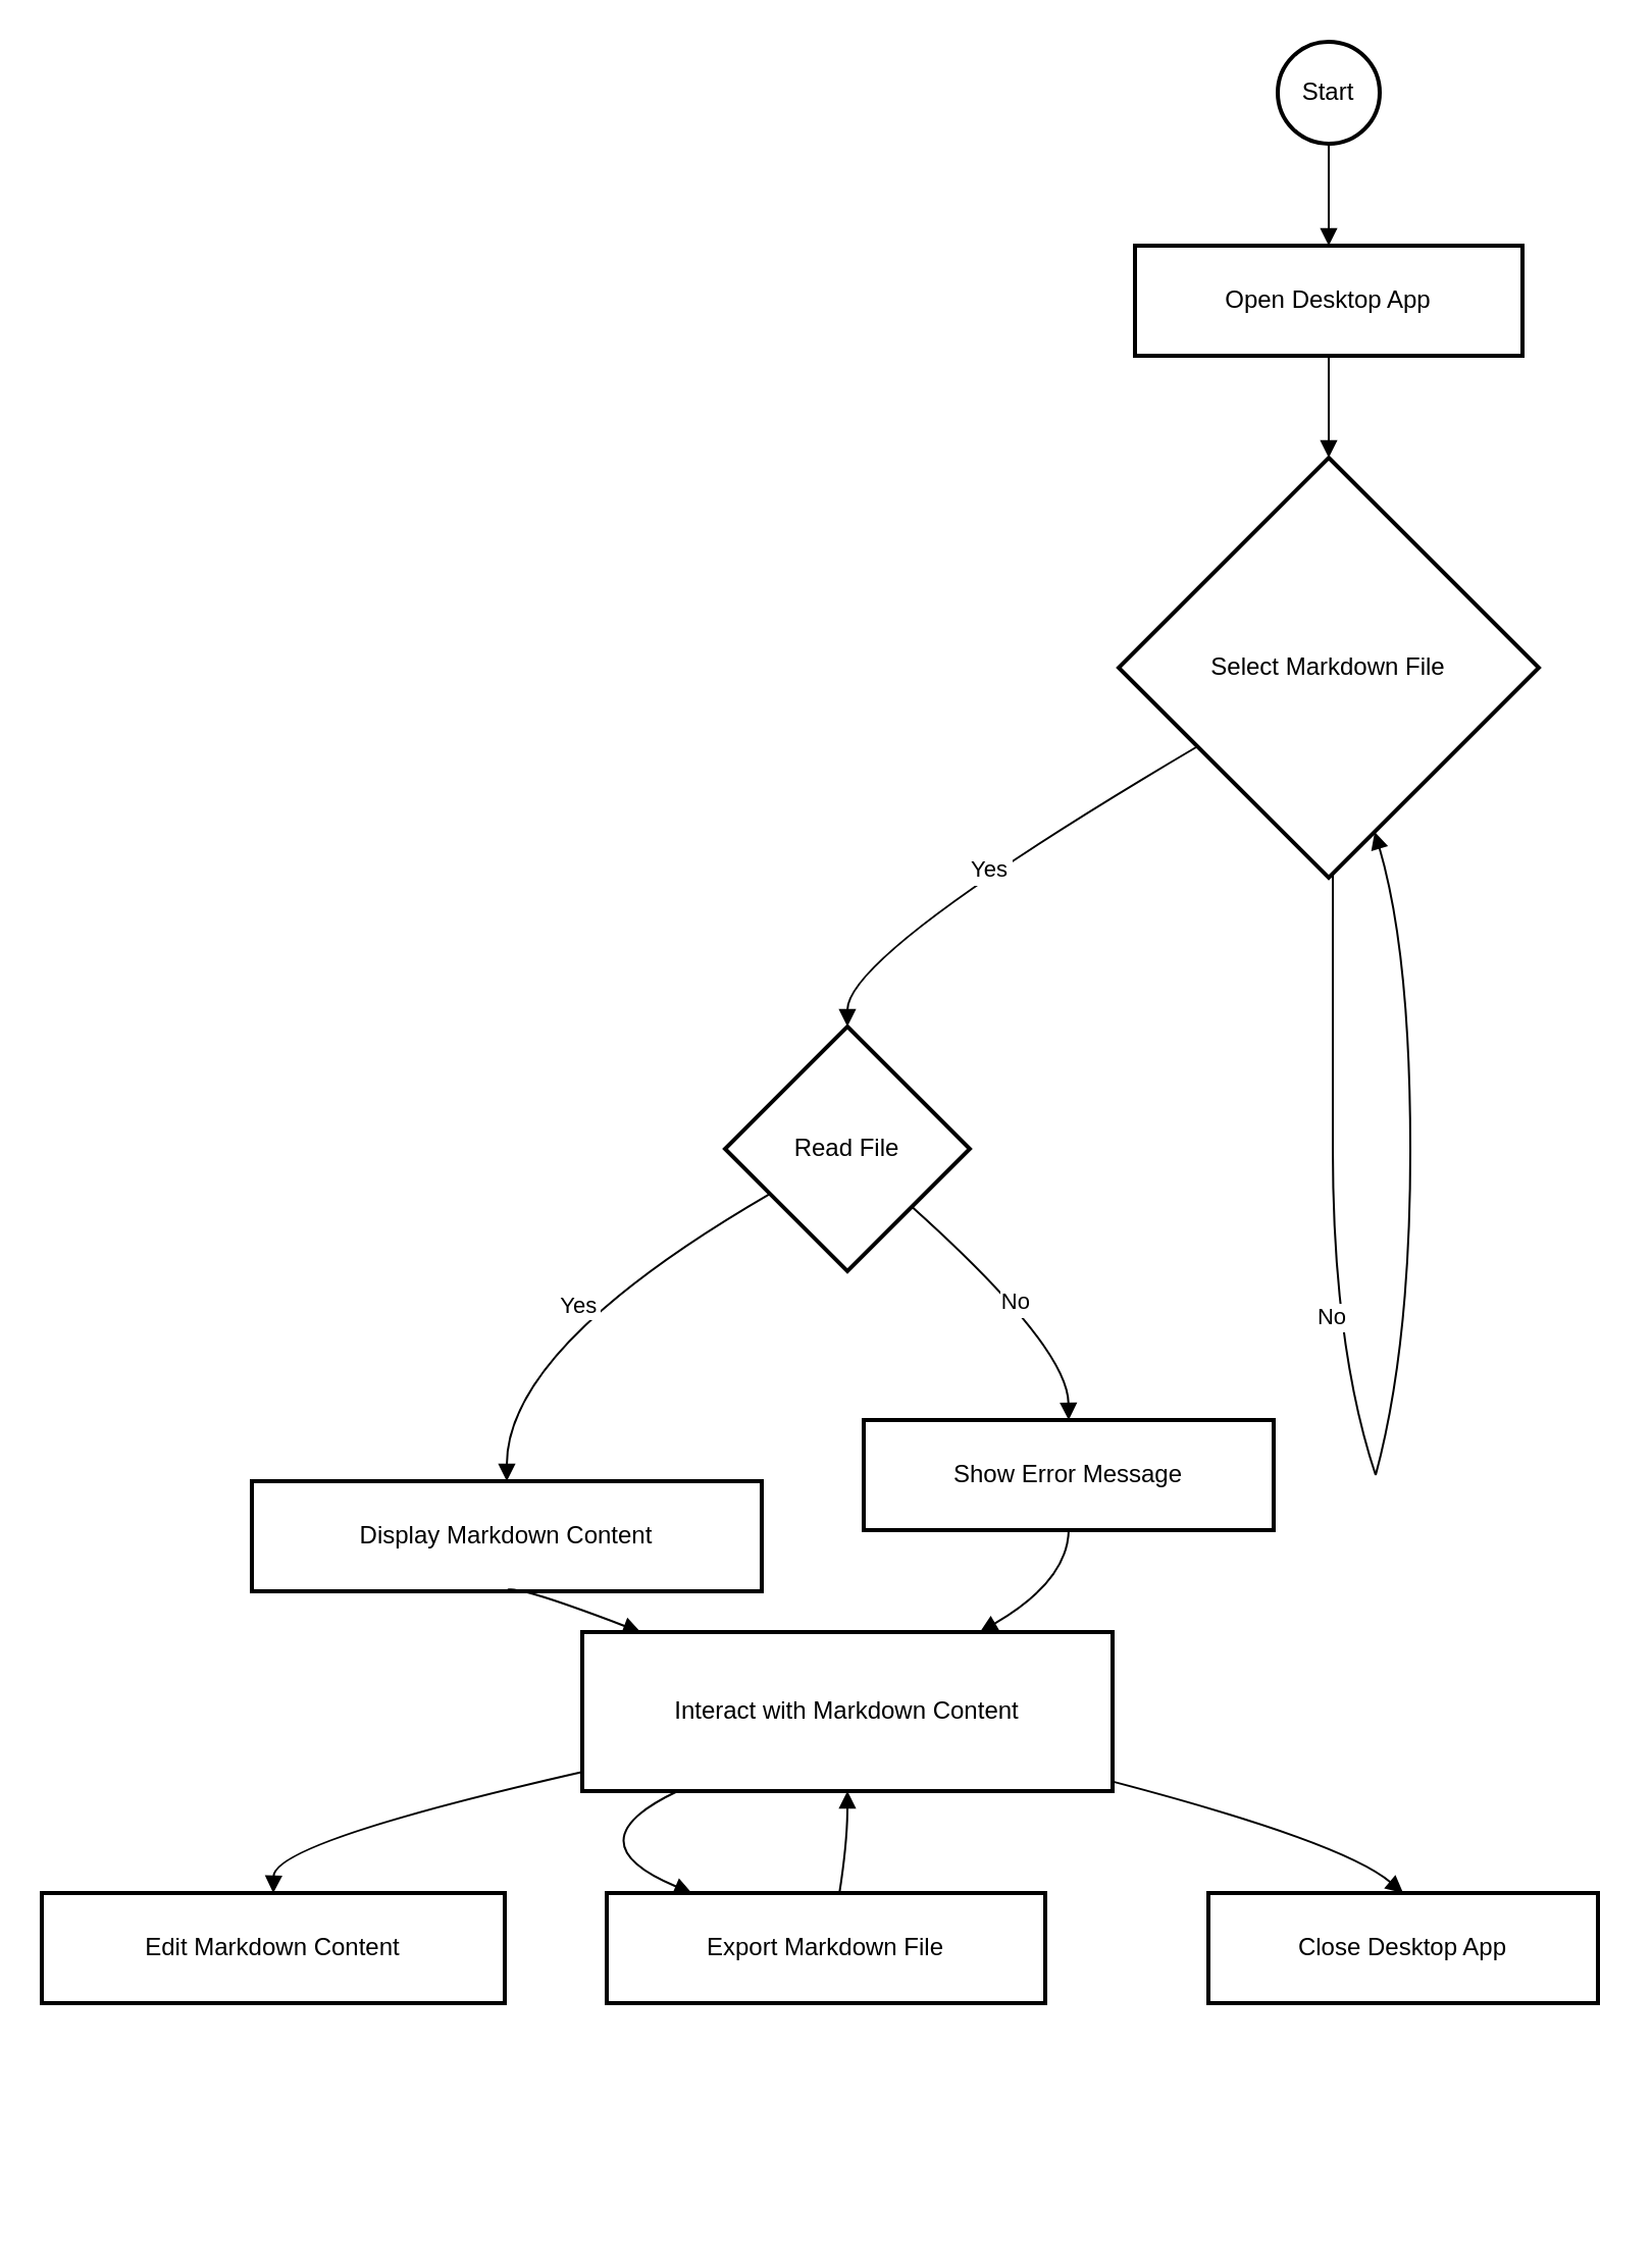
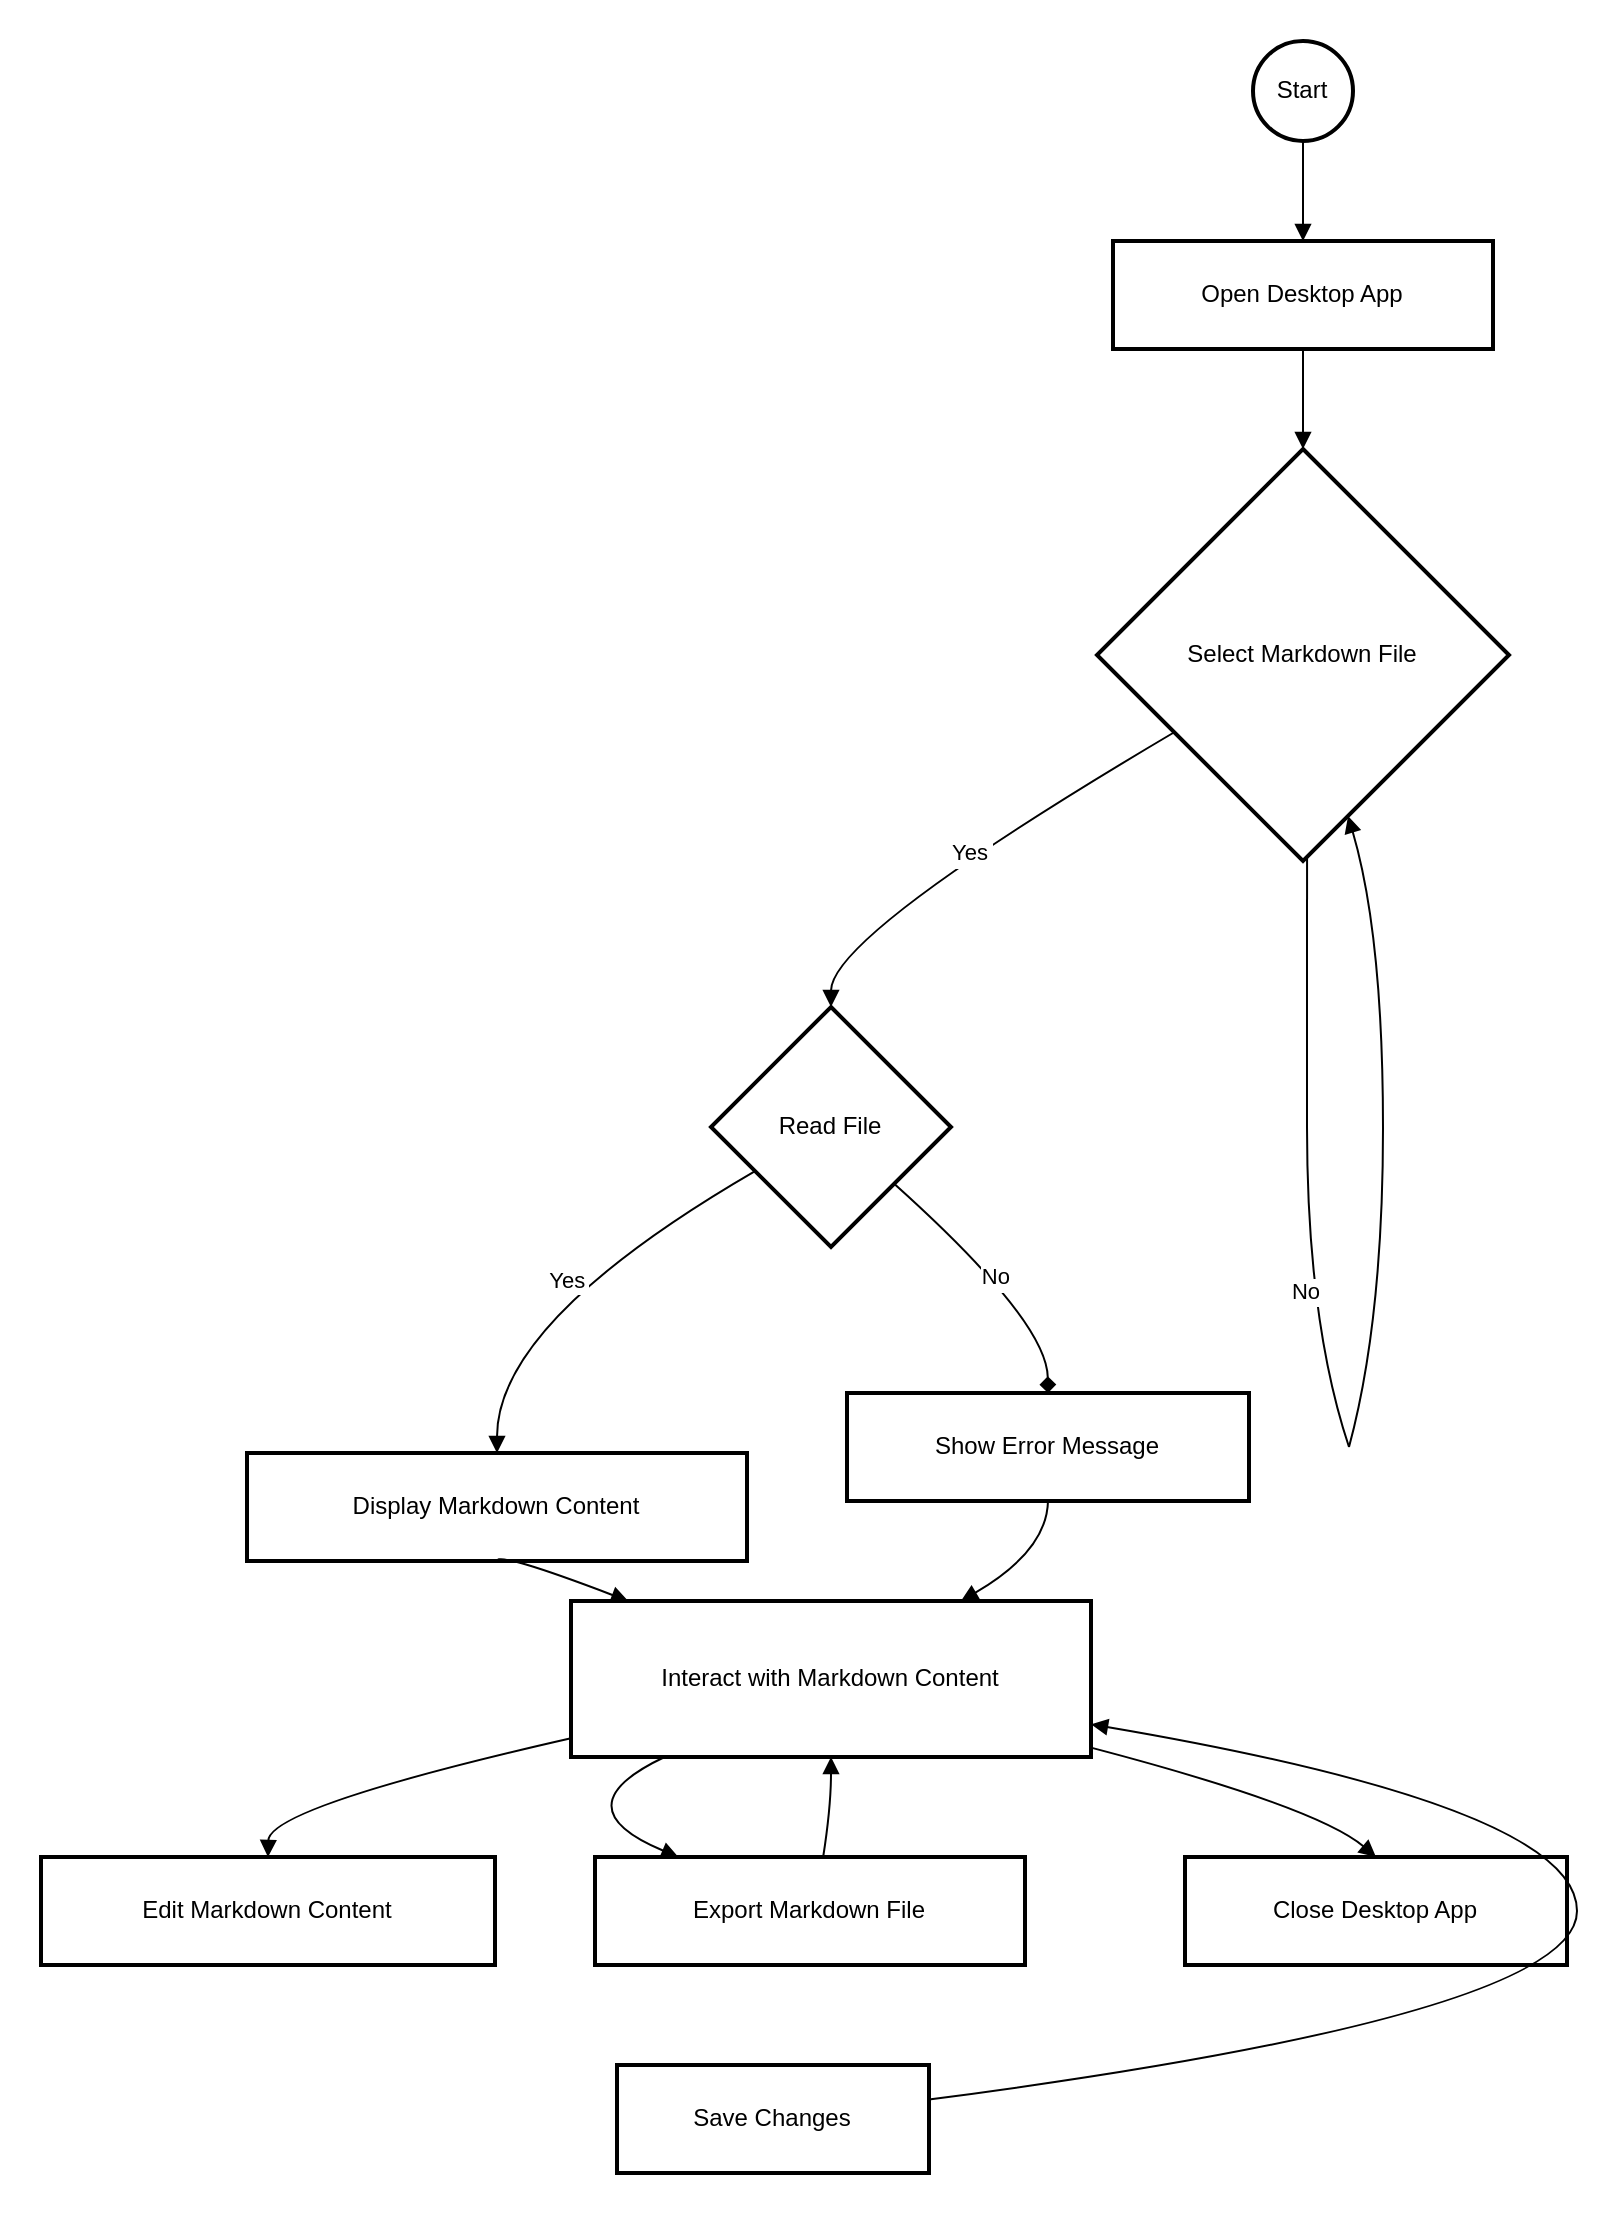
- <mxCell id="22" value="No" style="curved=1;startArrow=none;endArrow=block;exitX=1;exitY=0.95;entryX=0.5;entryY=0.01;" edge="1" parent="1" source="5" target="7"><mxGeometry relative="1" as="geometry"><Array as="points"><mxPoint x="523" y="660" /></Array></mxGeometry></mxCell>
+ <mxCell id="22" value="No" style="curved=1;startArrow=none;endArrow=diamond;exitX=1;exitY=0.95;entryX=0.5;entryY=0.01;" edge="1" parent="1" source="5" target="7"><mxGeometry relative="1" as="geometry"><Array as="points"><mxPoint x="523" y="660" /></Array></mxGeometry></mxCell>
+ <mxCell id="25" value="" style="curved=1;startArrow=none;endArrow=block;exitX=1;exitY=0.32;entryX=1;entryY=0.79;" edge="1" parent="1" source="10" target="8"><mxGeometry relative="1" as="geometry"><Array as="points"><mxPoint x="788" y="1007" /><mxPoint x="788" y="903" /></Array></mxGeometry></mxCell>
+ <mxCell id="10" value="Save Changes" style="whiteSpace=wrap;strokeWidth=2;" vertex="1" parent="1"><mxGeometry x="308" y="1032" width="156" height="54" as="geometry" /></mxCell>
